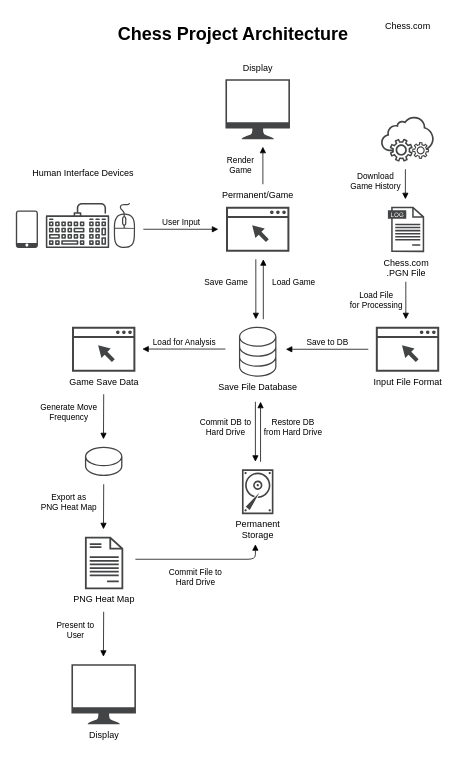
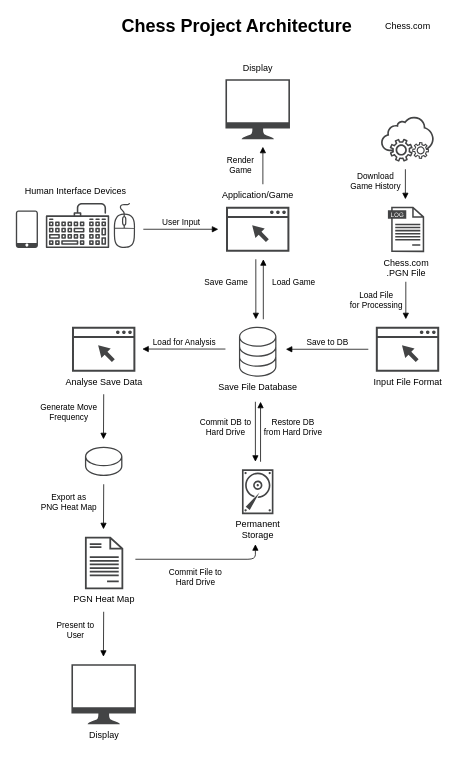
- <mxCell id="35" value="Chess Project Architecture" style="text;strokeColor=none;fillColor=none;html=1;fontSize=24;fontStyle=1;verticalAlign=middle;align=center;" parent="1" vertex="1"><mxGeometry x="130" y="25" width="360" height="40" as="geometry" /></mxCell>
+ <mxCell id="35" value="Chess Project Architecture" style="text;strokeColor=none;fillColor=none;html=1;fontSize=24;fontStyle=1;verticalAlign=middle;align=center;" parent="1" vertex="1"><mxGeometry x="135" y="15" width="360" height="40" as="geometry" /></mxCell>
- <mxCell id="11" value="Human Interface Devices" style="text;html=1;align=center;verticalAlign=middle;resizable=0;points=[];autosize=1;strokeColor=none;fillColor=none;" parent="1" vertex="1"><mxGeometry x="30" y="215" width="160" height="30" as="geometry" /></mxCell>
+ <mxCell id="11" value="Human Interface Devices" style="text;html=1;align=center;verticalAlign=middle;resizable=0;points=[];autosize=1;strokeColor=none;fillColor=none;" parent="1" vertex="1"><mxGeometry x="20" y="240" width="160" height="30" as="geometry" /></mxCell>
- <mxCell id="9" value="Permanent/Game" style="text;html=1;align=center;verticalAlign=middle;resizable=0;points=[];autosize=1;strokeColor=none;fillColor=none;" parent="1" vertex="1"><mxGeometry x="283.11" y="245" width="120" height="30" as="geometry" /></mxCell>
+ <mxCell id="9" value="Application/Game" style="text;html=1;align=center;verticalAlign=middle;resizable=0;points=[];autosize=1;strokeColor=none;fillColor=none;" parent="1" vertex="1"><mxGeometry x="283.11" y="245" width="120" height="30" as="geometry" /></mxCell>
- <mxCell id="21" value="Game Save Data" style="sketch=0;pointerEvents=1;shadow=0;dashed=0;html=1;strokeColor=none;fillColor=#434445;aspect=fixed;labelPosition=center;verticalLabelPosition=bottom;verticalAlign=top;align=center;outlineConnect=0;shape=mxgraph.vvd.web_browser;" parent="1" vertex="1"><mxGeometry x="95.49" y="435" width="84.51" height="60" as="geometry" /></mxCell>
+ <mxCell id="21" value="Analyse Save Data" style="sketch=0;pointerEvents=1;shadow=0;dashed=0;html=1;strokeColor=none;fillColor=#434445;aspect=fixed;labelPosition=center;verticalLabelPosition=bottom;verticalAlign=top;align=center;outlineConnect=0;shape=mxgraph.vvd.web_browser;" parent="1" vertex="1"><mxGeometry x="95.49" y="435" width="84.51" height="60" as="geometry" /></mxCell>
- <mxCell id="26" value="PNG Heat Map" style="sketch=0;pointerEvents=1;shadow=0;dashed=0;html=1;strokeColor=none;fillColor=#434445;aspect=fixed;labelPosition=center;verticalLabelPosition=bottom;verticalAlign=top;align=center;outlineConnect=0;shape=mxgraph.vvd.document;" parent="1" vertex="1"><mxGeometry x="112.75" y="715" width="51.1" height="70" as="geometry" /></mxCell>
+ <mxCell id="26" value="PGN Heat Map" style="sketch=0;pointerEvents=1;shadow=0;dashed=0;html=1;strokeColor=none;fillColor=#434445;aspect=fixed;labelPosition=center;verticalLabelPosition=bottom;verticalAlign=top;align=center;outlineConnect=0;shape=mxgraph.vvd.document;" parent="1" vertex="1"><mxGeometry x="112.75" y="715" width="51.1" height="70" as="geometry" /></mxCell>
